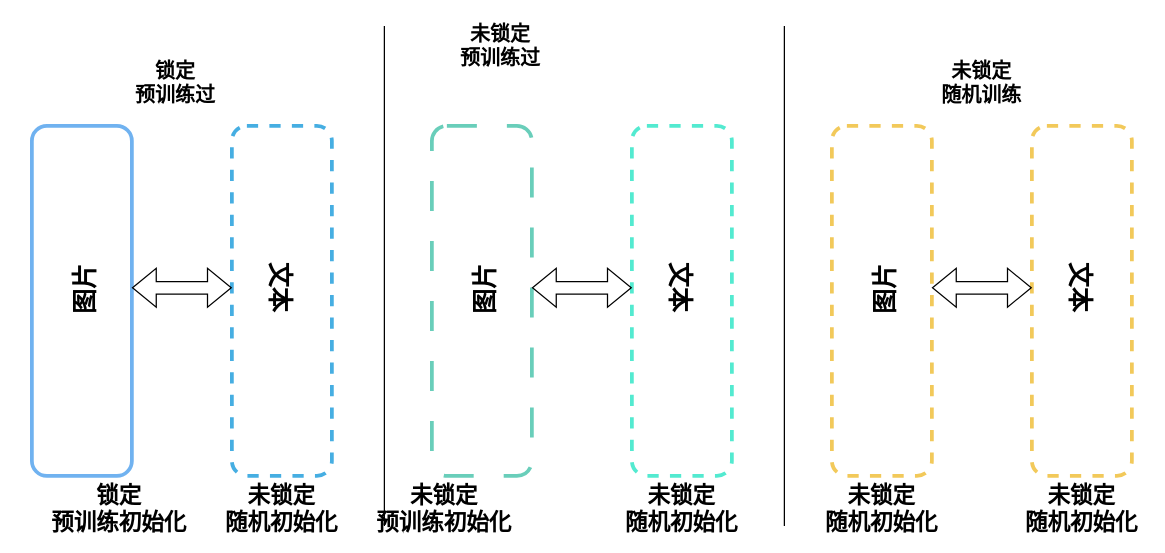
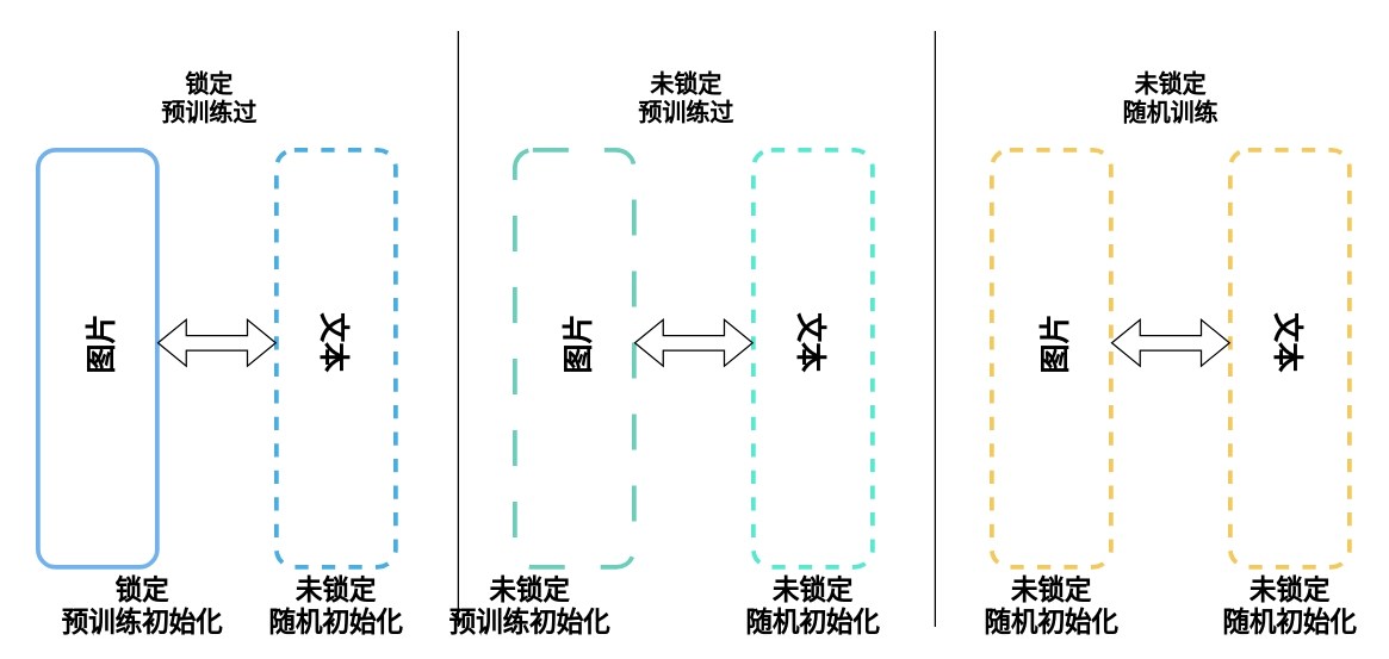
- <mxCell id="9" value="未锁定&#10;预训练过" style="text;strokeColor=none;fillColor=none;align=center;verticalAlign=middle;rounded=0;fontSize=16;fontStyle=1;" parent="1" vertex="1"><mxGeometry x="355" y="20" width="90" height="30" as="geometry" /></mxCell>
+ <mxCell id="9" value="未锁定&#10;预训练过" style="text;strokeColor=none;fillColor=none;align=center;verticalAlign=middle;rounded=0;fontSize=16;fontStyle=1;" parent="1" vertex="1"><mxGeometry x="415" y="50" width="90" height="30" as="geometry" /></mxCell>
